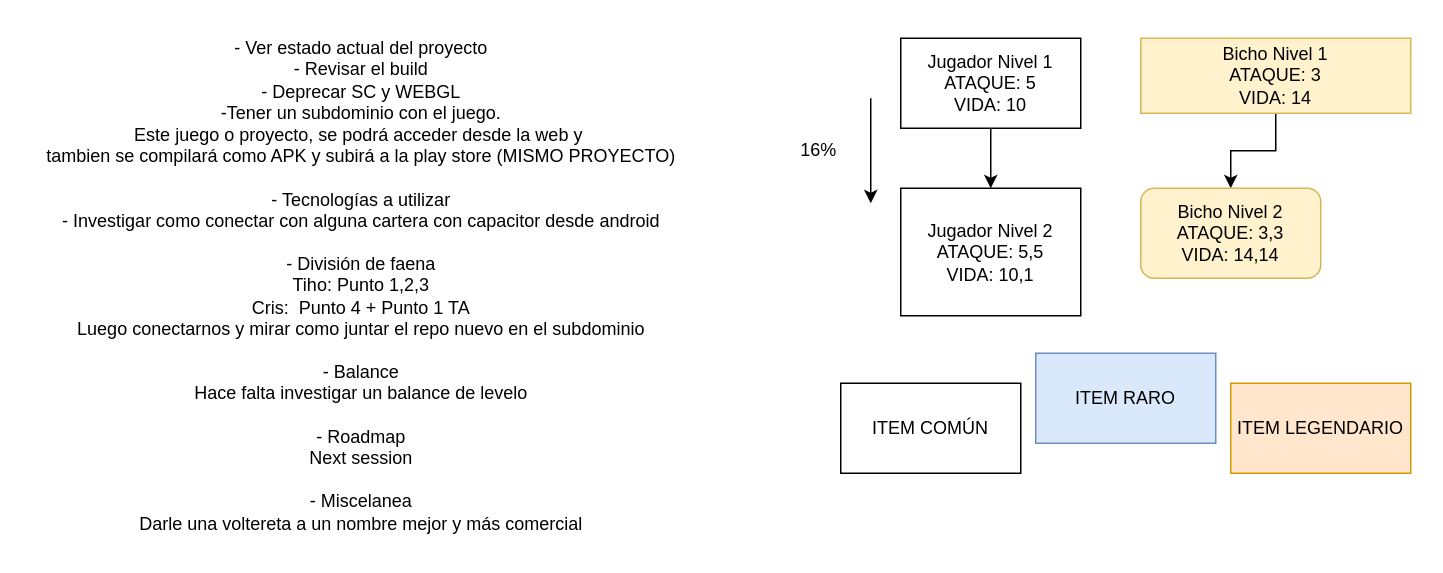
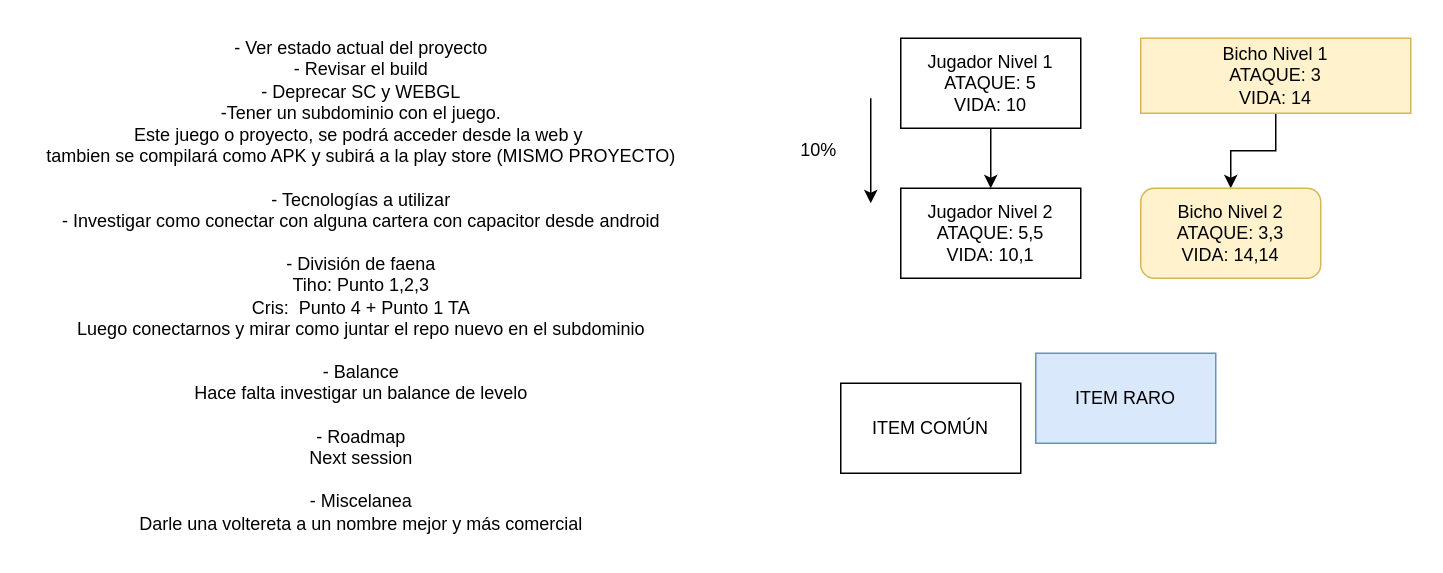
- <mxCell id="10" value="16%" style="text;html=1;align=center;verticalAlign=middle;resizable=0;points=[];autosize=1;strokeColor=none;fillColor=none;" parent="1" vertex="1"><mxGeometry x="520" y="85" width="50" height="30" as="geometry" /></mxCell>
+ <mxCell id="10" value="10%" style="text;html=1;align=center;verticalAlign=middle;resizable=0;points=[];autosize=1;strokeColor=none;fillColor=none;" parent="1" vertex="1"><mxGeometry x="520" y="85" width="50" height="30" as="geometry" /></mxCell>
- <mxCell id="7" value="Jugador Nivel 2&lt;br&gt;ATAQUE: 5,5&lt;br&gt;VIDA: 10,1" style="rounded=0;whiteSpace=wrap;html=1;" parent="1" vertex="1"><mxGeometry x="600" y="125" width="120" height="85" as="geometry" /></mxCell>
+ <mxCell id="7" value="Jugador Nivel 2&lt;br&gt;ATAQUE: 5,5&lt;br&gt;VIDA: 10,1" style="rounded=0;whiteSpace=wrap;html=1;" parent="1" vertex="1"><mxGeometry x="600" y="125" width="120" height="60" as="geometry" /></mxCell>
- <mxCell id="13" value="ITEM LEGENDARIO" style="rounded=0;whiteSpace=wrap;html=1;fillColor=#ffe6cc;strokeColor=#d79b00;" parent="1" vertex="1"><mxGeometry x="820" y="255" width="120" height="60" as="geometry" /></mxCell>
